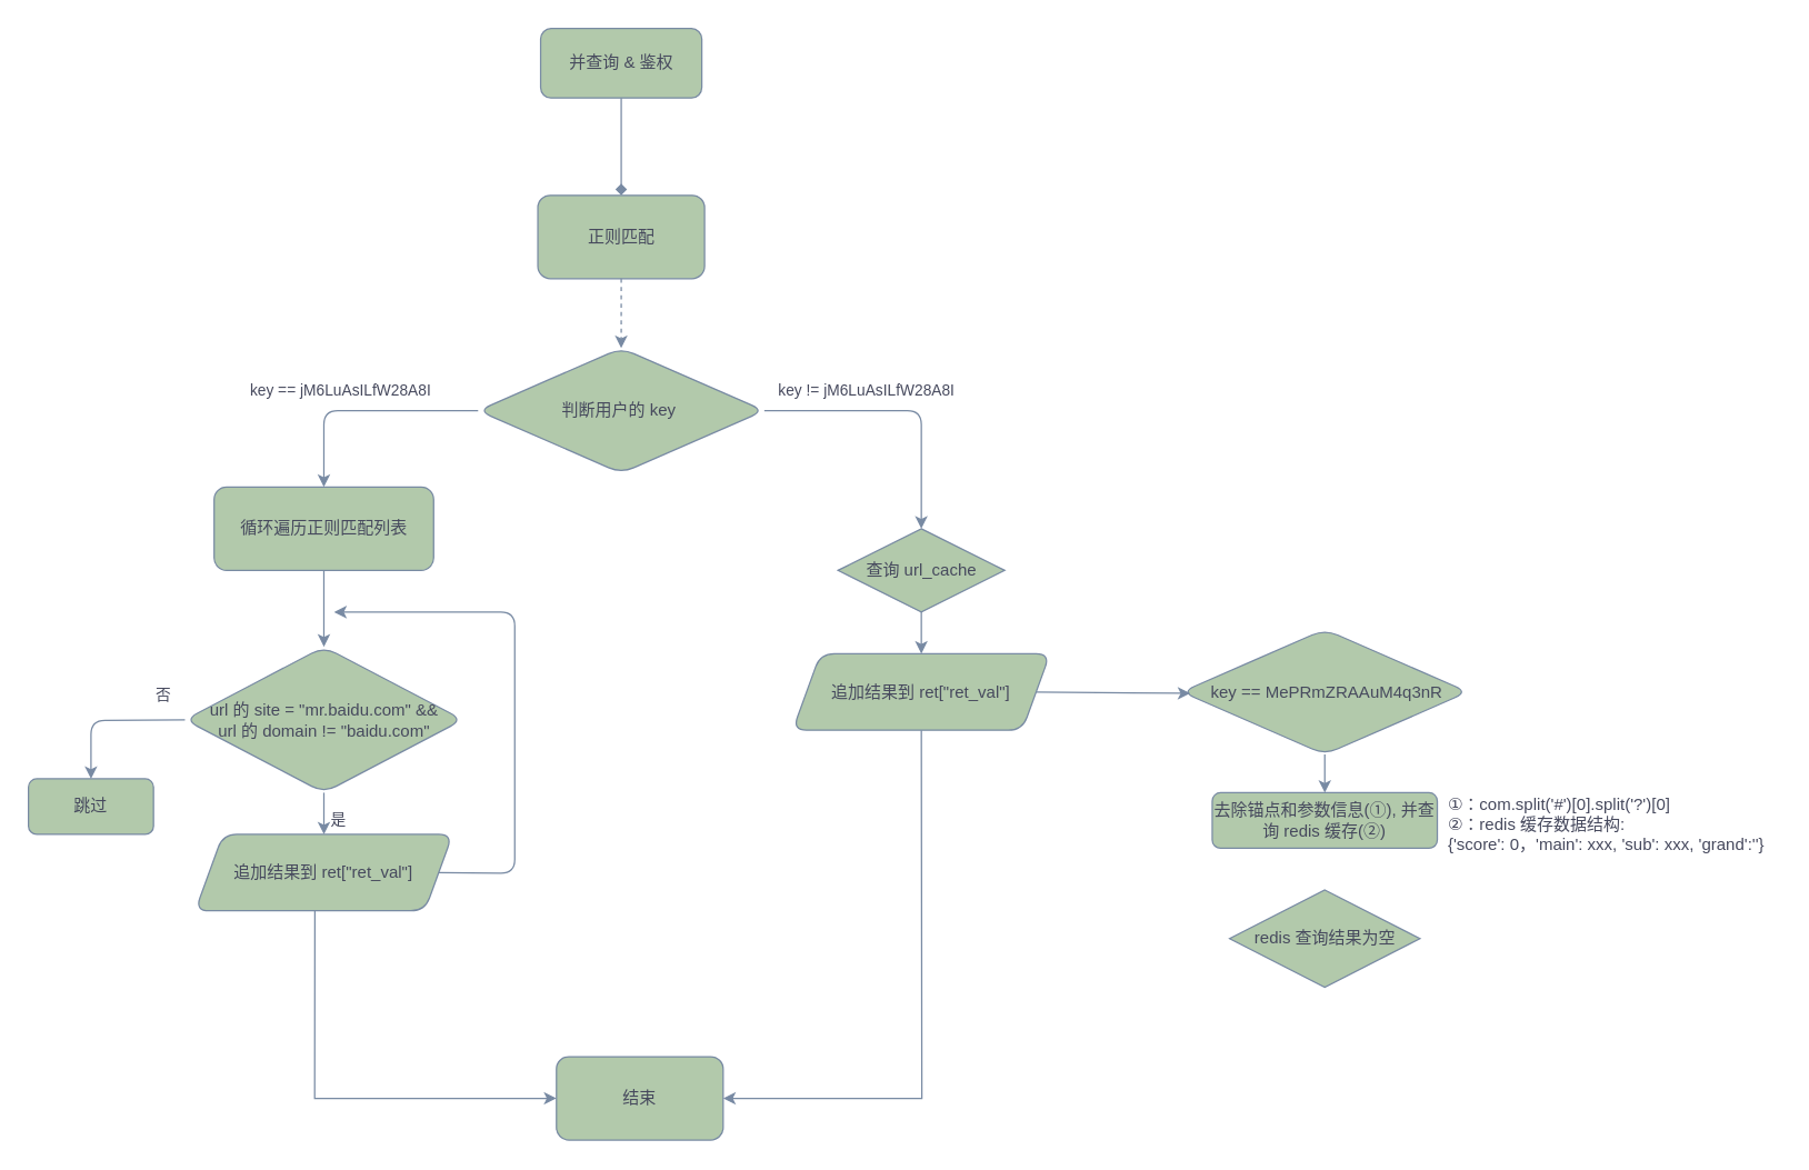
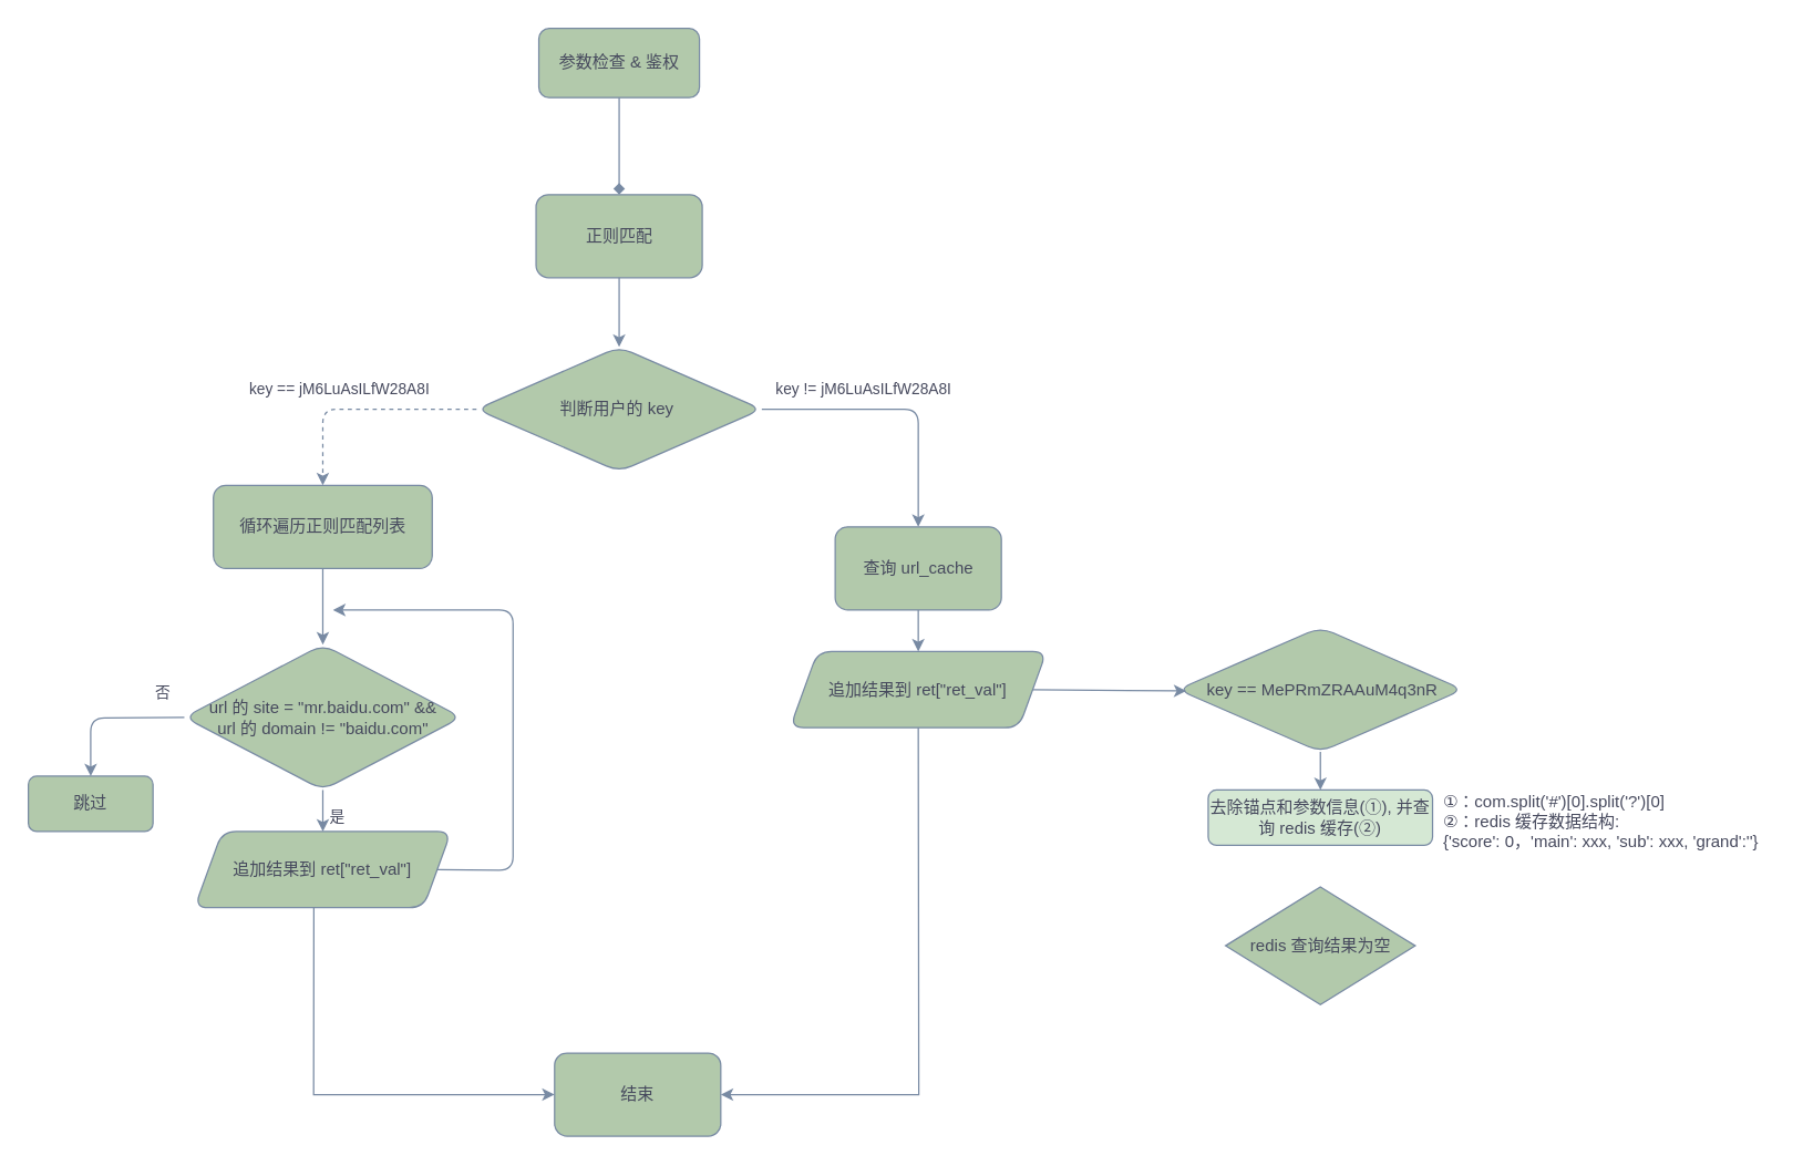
- <mxCell id="2" value="并查询 &amp;amp; 鉴权" style="rounded=1;whiteSpace=wrap;html=1;labelBackgroundColor=none;fillColor=#B2C9AB;strokeColor=#788AA3;fontColor=#46495D;" vertex="1" parent="1"><mxGeometry x="388.62" y="20" width="116" height="50" as="geometry" /></mxCell>
+ <mxCell id="2" value="参数检查 &amp;amp; 鉴权" style="rounded=1;whiteSpace=wrap;html=1;labelBackgroundColor=none;fillColor=#B2C9AB;strokeColor=#788AA3;fontColor=#46495D;" vertex="1" parent="1"><mxGeometry x="388.62" y="20" width="116" height="50" as="geometry" /></mxCell>
- <mxCell id="6" value="" style="endArrow=classic;html=1;rounded=1;exitX=0.5;exitY=1;exitDx=0;exitDy=0;entryX=0.5;entryY=0;entryDx=0;entryDy=0;labelBackgroundColor=none;fontColor=default;strokeColor=#788AA3;dashed=1;" edge="1" parent="1" source="3" target="5"><mxGeometry width="50" height="50" relative="1" as="geometry"><mxPoint x="592.62" y="240" as="sourcePoint" /><mxPoint x="642.62" y="190" as="targetPoint" /></mxGeometry></mxCell>
+ <mxCell id="6" value="" style="endArrow=classic;html=1;rounded=1;exitX=0.5;exitY=1;exitDx=0;exitDy=0;entryX=0.5;entryY=0;entryDx=0;entryDy=0;labelBackgroundColor=none;fontColor=default;strokeColor=#788AA3;" edge="1" parent="1" source="3" target="5"><mxGeometry width="50" height="50" relative="1" as="geometry"><mxPoint x="592.62" y="240" as="sourcePoint" /><mxPoint x="642.62" y="190" as="targetPoint" /></mxGeometry></mxCell>
- <mxCell id="8" value="" style="endArrow=classic;html=1;rounded=1;exitX=0;exitY=0.5;exitDx=0;exitDy=0;entryX=0.5;entryY=0;entryDx=0;entryDy=0;labelBackgroundColor=none;fontColor=default;strokeColor=#788AA3;" edge="1" parent="1" source="5" target="30"><mxGeometry width="50" height="50" relative="1" as="geometry"><mxPoint x="232.62" y="320" as="sourcePoint" /><mxPoint x="232.62" y="380" as="targetPoint" /><Array as="points"><mxPoint x="232.62" y="295" /></Array></mxGeometry></mxCell>
+ <mxCell id="8" value="" style="endArrow=classic;html=1;rounded=1;exitX=0;exitY=0.5;exitDx=0;exitDy=0;entryX=0.5;entryY=0;entryDx=0;entryDy=0;labelBackgroundColor=none;fontColor=default;strokeColor=#788AA3;dashed=1;" edge="1" parent="1" source="5" target="30"><mxGeometry width="50" height="50" relative="1" as="geometry"><mxPoint x="232.62" y="320" as="sourcePoint" /><mxPoint x="232.62" y="380" as="targetPoint" /><Array as="points"><mxPoint x="232.62" y="295" /></Array></mxGeometry></mxCell>
- <mxCell id="7" value="查询 url_cache" style="rhombus;whiteSpace=wrap;html=1;labelBackgroundColor=none;fillColor=#B2C9AB;strokeColor=#788AA3;fontColor=#46495D;" vertex="1" parent="1"><mxGeometry x="602.62" y="380" width="120" height="60" as="geometry" /></mxCell>
+ <mxCell id="7" value="查询 url_cache" style="rounded=1;whiteSpace=wrap;html=1;labelBackgroundColor=none;fillColor=#B2C9AB;strokeColor=#788AA3;fontColor=#46495D;" vertex="1" parent="1"><mxGeometry x="602.62" y="380" width="120" height="60" as="geometry" /></mxCell>
- <mxCell id="26" value="去除锚点和参数信息(①), 并查询 redis 缓存(②)" style="rounded=1;whiteSpace=wrap;html=1;labelBackgroundColor=none;fillColor=#B2C9AB;strokeColor=#788AA3;fontColor=#46495D;" vertex="1" parent="1"><mxGeometry x="872" y="570" width="162" height="40" as="geometry" /></mxCell>
+ <mxCell id="26" value="去除锚点和参数信息(①), 并查询 redis 缓存(②)" style="rounded=1;whiteSpace=wrap;html=1;labelBackgroundColor=none;fillColor=#d5e8d4;strokeColor=#788AA3;fontColor=#46495D;" vertex="1" parent="1"><mxGeometry x="872" y="570" width="162" height="40" as="geometry" /></mxCell>
- <mxCell id="29" value="redis 查询结果为空" style="rhombus;whiteSpace=wrap;html=1;strokeColor=#788AA3;fontColor=#46495D;fillColor=#B2C9AB;" vertex="1" parent="1"><mxGeometry x="884.5" y="640" width="137" height="70" as="geometry" /></mxCell>
+ <mxCell id="29" value="redis 查询结果为空" style="rhombus;whiteSpace=wrap;html=1;strokeColor=#788AA3;fontColor=#46495D;fillColor=#B2C9AB;" vertex="1" parent="1"><mxGeometry x="884.5" y="640" width="137" height="85" as="geometry" /></mxCell>
